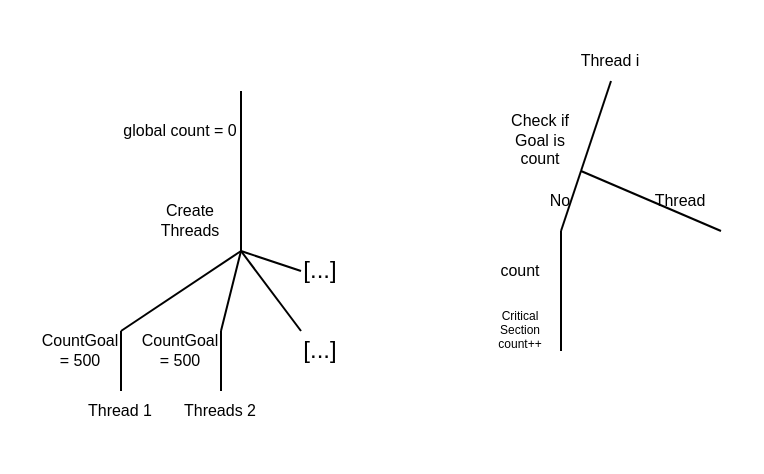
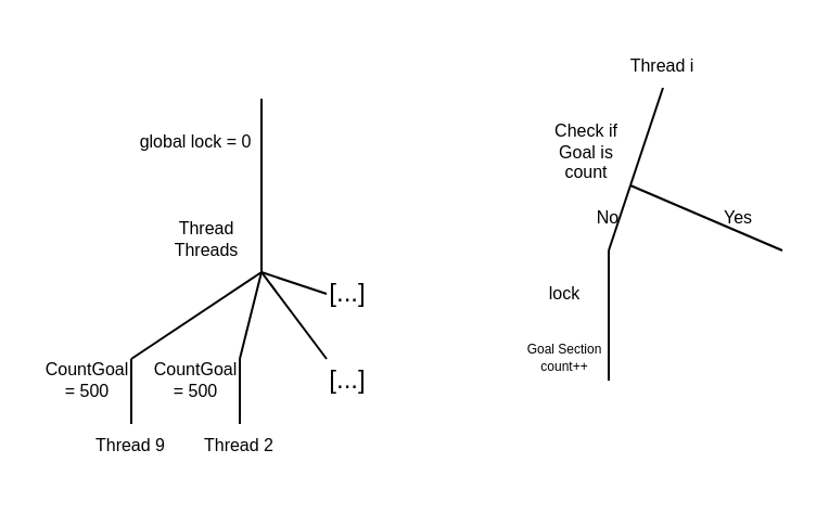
- <mxCell id="13" value="global count = 0" style="text;html=1;strokeColor=none;fillColor=none;align=center;verticalAlign=middle;whiteSpace=wrap;rounded=0;fontSize=8;" parent="1" vertex="1"><mxGeometry x="60" y="55" width="60" height="20" as="geometry" /></mxCell>
+ <mxCell id="13" value="global lock = 0" style="text;html=1;strokeColor=none;fillColor=none;align=center;verticalAlign=middle;whiteSpace=wrap;rounded=0;fontSize=8;" parent="1" vertex="1"><mxGeometry x="60" y="55" width="60" height="20" as="geometry" /></mxCell>
- <mxCell id="23" value="Thread" style="text;html=1;strokeColor=none;fillColor=none;align=center;verticalAlign=middle;whiteSpace=wrap;rounded=0;fontSize=8;" parent="1" vertex="1"><mxGeometry x="320" y="90" width="40" height="20" as="geometry" /></mxCell>
+ <mxCell id="23" value="Yes" style="text;html=1;strokeColor=none;fillColor=none;align=center;verticalAlign=middle;whiteSpace=wrap;rounded=0;fontSize=8;" parent="1" vertex="1"><mxGeometry x="320" y="90" width="40" height="20" as="geometry" /></mxCell>
- <mxCell id="6" value="Create&#10;Threads" style="text;strokeColor=none;fillColor=none;align=center;verticalAlign=middle;whiteSpace=wrap;rounded=0;spacing=2;fontSize=8;" parent="1" vertex="1"><mxGeometry x="70" y="105" width="50" height="10" as="geometry" /></mxCell>
+ <mxCell id="6" value="Thread&#10;Threads" style="text;strokeColor=none;fillColor=none;align=center;verticalAlign=middle;whiteSpace=wrap;rounded=0;spacing=2;fontSize=8;" parent="1" vertex="1"><mxGeometry x="70" y="105" width="50" height="10" as="geometry" /></mxCell>
- <mxCell id="26" value="count" style="text;html=1;strokeColor=none;fillColor=none;align=center;verticalAlign=middle;whiteSpace=wrap;rounded=0;fontSize=8;" vertex="1" parent="1"><mxGeometry x="240" y="125" width="40" height="20" as="geometry" /></mxCell>
+ <mxCell id="26" value="lock" style="text;html=1;strokeColor=none;fillColor=none;align=center;verticalAlign=middle;whiteSpace=wrap;rounded=0;fontSize=8;" vertex="1" parent="1"><mxGeometry x="240" y="125" width="40" height="20" as="geometry" /></mxCell>
- <mxCell id="28" value="Critical Section&lt;br style=&quot;font-size: 6px;&quot;&gt;count++" style="text;html=1;strokeColor=none;fillColor=none;align=center;verticalAlign=middle;whiteSpace=wrap;rounded=0;fontSize=6;" vertex="1" parent="1"><mxGeometry x="240" y="155" width="40" height="20" as="geometry" /></mxCell>
+ <mxCell id="28" value="Goal Section&lt;br style=&quot;font-size: 6px;&quot;&gt;count++" style="text;html=1;strokeColor=none;fillColor=none;align=center;verticalAlign=middle;whiteSpace=wrap;rounded=0;fontSize=6;" vertex="1" parent="1"><mxGeometry x="240" y="155" width="40" height="20" as="geometry" /></mxCell>
- <mxCell id="7" value="&lt;font style=&quot;font-size: 8px;&quot;&gt;Thread 1&lt;/font&gt;" style="text;html=1;strokeColor=none;fillColor=none;align=center;verticalAlign=middle;whiteSpace=wrap;rounded=0;fontSize=8;" parent="1" vertex="1"><mxGeometry x="30" y="195" width="60" height="20" as="geometry" /></mxCell>
+ <mxCell id="7" value="&lt;font style=&quot;font-size: 8px;&quot;&gt;Thread 9&lt;/font&gt;" style="text;html=1;strokeColor=none;fillColor=none;align=center;verticalAlign=middle;whiteSpace=wrap;rounded=0;fontSize=8;" parent="1" vertex="1"><mxGeometry x="30" y="195" width="60" height="20" as="geometry" /></mxCell>
- <mxCell id="8" value="&lt;font style=&quot;font-size: 8px;&quot;&gt;Threads 2&lt;/font&gt;" style="text;html=1;strokeColor=none;fillColor=none;align=center;verticalAlign=middle;whiteSpace=wrap;rounded=0;fontSize=8;" parent="1" vertex="1"><mxGeometry x="80" y="195" width="60" height="20" as="geometry" /></mxCell>
+ <mxCell id="8" value="&lt;font style=&quot;font-size: 8px;&quot;&gt;Thread 2&lt;/font&gt;" style="text;html=1;strokeColor=none;fillColor=none;align=center;verticalAlign=middle;whiteSpace=wrap;rounded=0;fontSize=8;" parent="1" vertex="1"><mxGeometry x="80" y="195" width="60" height="20" as="geometry" /></mxCell>
